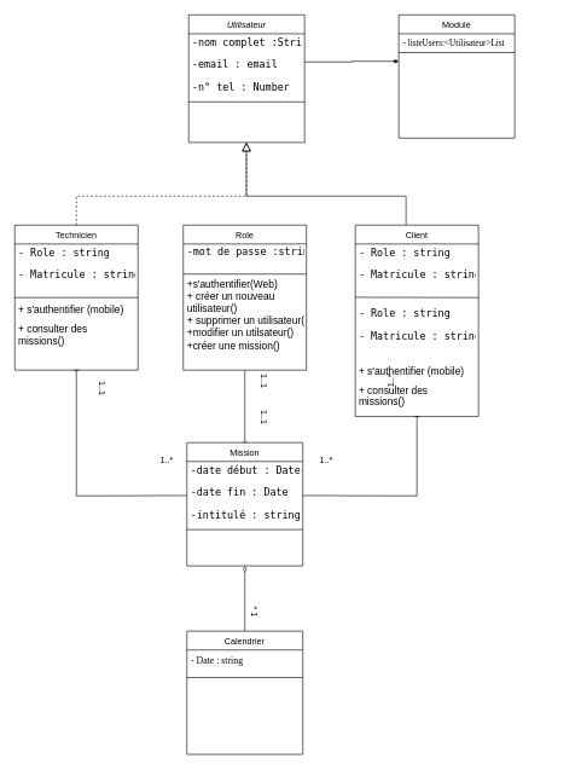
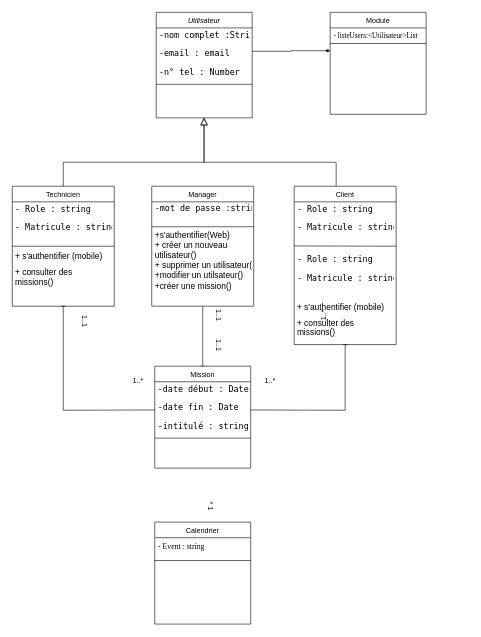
- <mxCell id="8" value="" style="endArrow=block;endSize=10;endFill=0;shadow=0;strokeWidth=1;rounded=0;edgeStyle=elbowEdgeStyle;elbow=vertical;dashed=1;" parent="1" source="5" target="2" edge="1"><mxGeometry width="160" relative="1" as="geometry"><mxPoint x="120" y="153" as="sourcePoint" /><mxPoint x="120" y="153" as="targetPoint" /><Array as="points"><mxPoint x="340" y="270" /><mxPoint x="340" y="264" /><mxPoint x="290" y="264" /></Array></mxGeometry></mxCell>
+ <mxCell id="8" value="" style="endArrow=block;endSize=10;endFill=0;shadow=0;strokeWidth=1;rounded=0;edgeStyle=elbowEdgeStyle;elbow=vertical;" parent="1" source="5" target="2" edge="1"><mxGeometry width="160" relative="1" as="geometry"><mxPoint x="120" y="153" as="sourcePoint" /><mxPoint x="120" y="153" as="targetPoint" /><Array as="points"><mxPoint x="340" y="270" /><mxPoint x="340" y="264" /><mxPoint x="290" y="264" /></Array></mxGeometry></mxCell>
- <mxCell id="10" value="Role" style="swimlane;fontStyle=0;align=center;verticalAlign=top;childLayout=stackLayout;horizontal=1;startSize=26;horizontalStack=0;resizeParent=1;resizeLast=0;collapsible=1;marginBottom=0;rounded=0;shadow=0;strokeWidth=1;" parent="1" vertex="1"><mxGeometry x="252.5" y="310" width="170" height="200" as="geometry"><mxRectangle x="340" y="380" width="170" height="26" as="alternateBounds" /></mxGeometry></mxCell>
+ <mxCell id="10" value="Manager" style="swimlane;fontStyle=0;align=center;verticalAlign=top;childLayout=stackLayout;horizontal=1;startSize=26;horizontalStack=0;resizeParent=1;resizeLast=0;collapsible=1;marginBottom=0;rounded=0;shadow=0;strokeWidth=1;" parent="1" vertex="1"><mxGeometry x="252.5" y="310" width="170" height="200" as="geometry"><mxRectangle x="340" y="380" width="170" height="26" as="alternateBounds" /></mxGeometry></mxCell>
- <mxCell id="30" style="edgeStyle=orthogonalEdgeStyle;rounded=0;orthogonalLoop=1;jettySize=auto;html=1;exitX=0.5;exitY=0;exitDx=0;exitDy=0;entryX=0.5;entryY=1;entryDx=0;entryDy=0;endArrow=diamondThin;endFill=0;" parent="1" source="31" target="19" edge="1"><mxGeometry relative="1" as="geometry" /></mxCell>
- <mxCell id="32" value="- Date : string" style="text;align=left;verticalAlign=top;spacingLeft=4;spacingRight=4;overflow=hidden;rotatable=0;points=[[0,0.5],[1,0.5]];portConstraint=eastwest;fontFamily=Lucida Console;fontSize=13;" parent="31" vertex="1"><mxGeometry y="26" width="160" height="34" as="geometry" /></mxCell>
+ <mxCell id="32" value="- Event : string" style="text;align=left;verticalAlign=top;spacingLeft=4;spacingRight=4;overflow=hidden;rotatable=0;points=[[0,0.5],[1,0.5]];portConstraint=eastwest;fontFamily=Lucida Console;fontSize=13;" parent="31" vertex="1"><mxGeometry y="26" width="160" height="34" as="geometry" /></mxCell>
